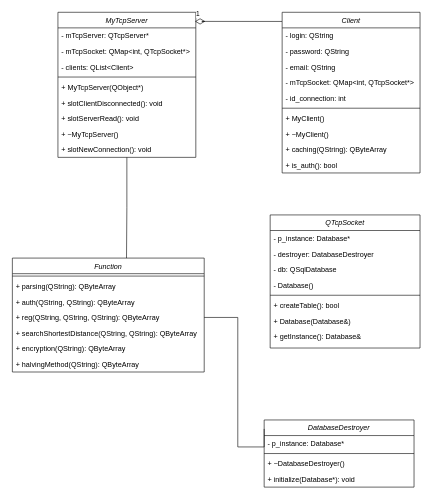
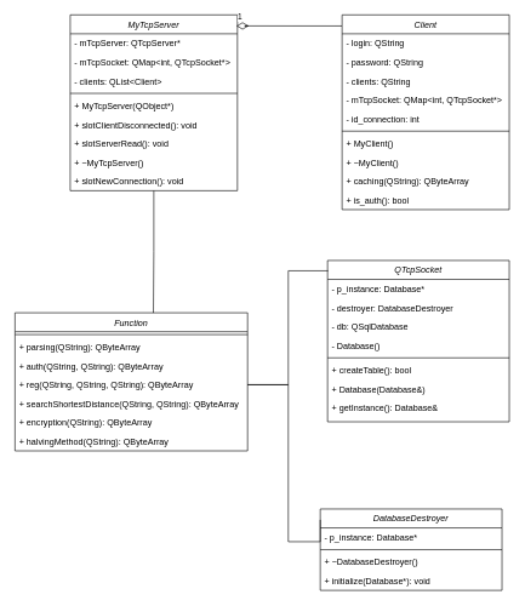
- <mxCell id="15" value="- email: QString" style="text;align=left;verticalAlign=top;spacingLeft=4;spacingRight=4;overflow=hidden;rotatable=0;points=[[0,0.5],[1,0.5]];portConstraint=eastwest;" vertex="1" parent="12"><mxGeometry y="78" width="230" height="26" as="geometry" /></mxCell>
+ <mxCell id="15" value="- clients: QString" style="text;align=left;verticalAlign=top;spacingLeft=4;spacingRight=4;overflow=hidden;rotatable=0;points=[[0,0.5],[1,0.5]];portConstraint=eastwest;" vertex="1" parent="12"><mxGeometry y="78" width="230" height="26" as="geometry" /></mxCell>
+ <mxCell id="47" style="edgeStyle=orthogonalEdgeStyle;rounded=0;orthogonalLoop=1;jettySize=auto;html=1;entryX=0.003;entryY=0.064;entryDx=0;entryDy=0;entryPerimeter=0;endArrow=none;endFill=0;" edge="1" parent="1" source="27" target="31"><mxGeometry relative="1" as="geometry"><Array as="points"><mxPoint x="396" y="529" /><mxPoint x="396" y="372" /></Array></mxGeometry></mxCell>
